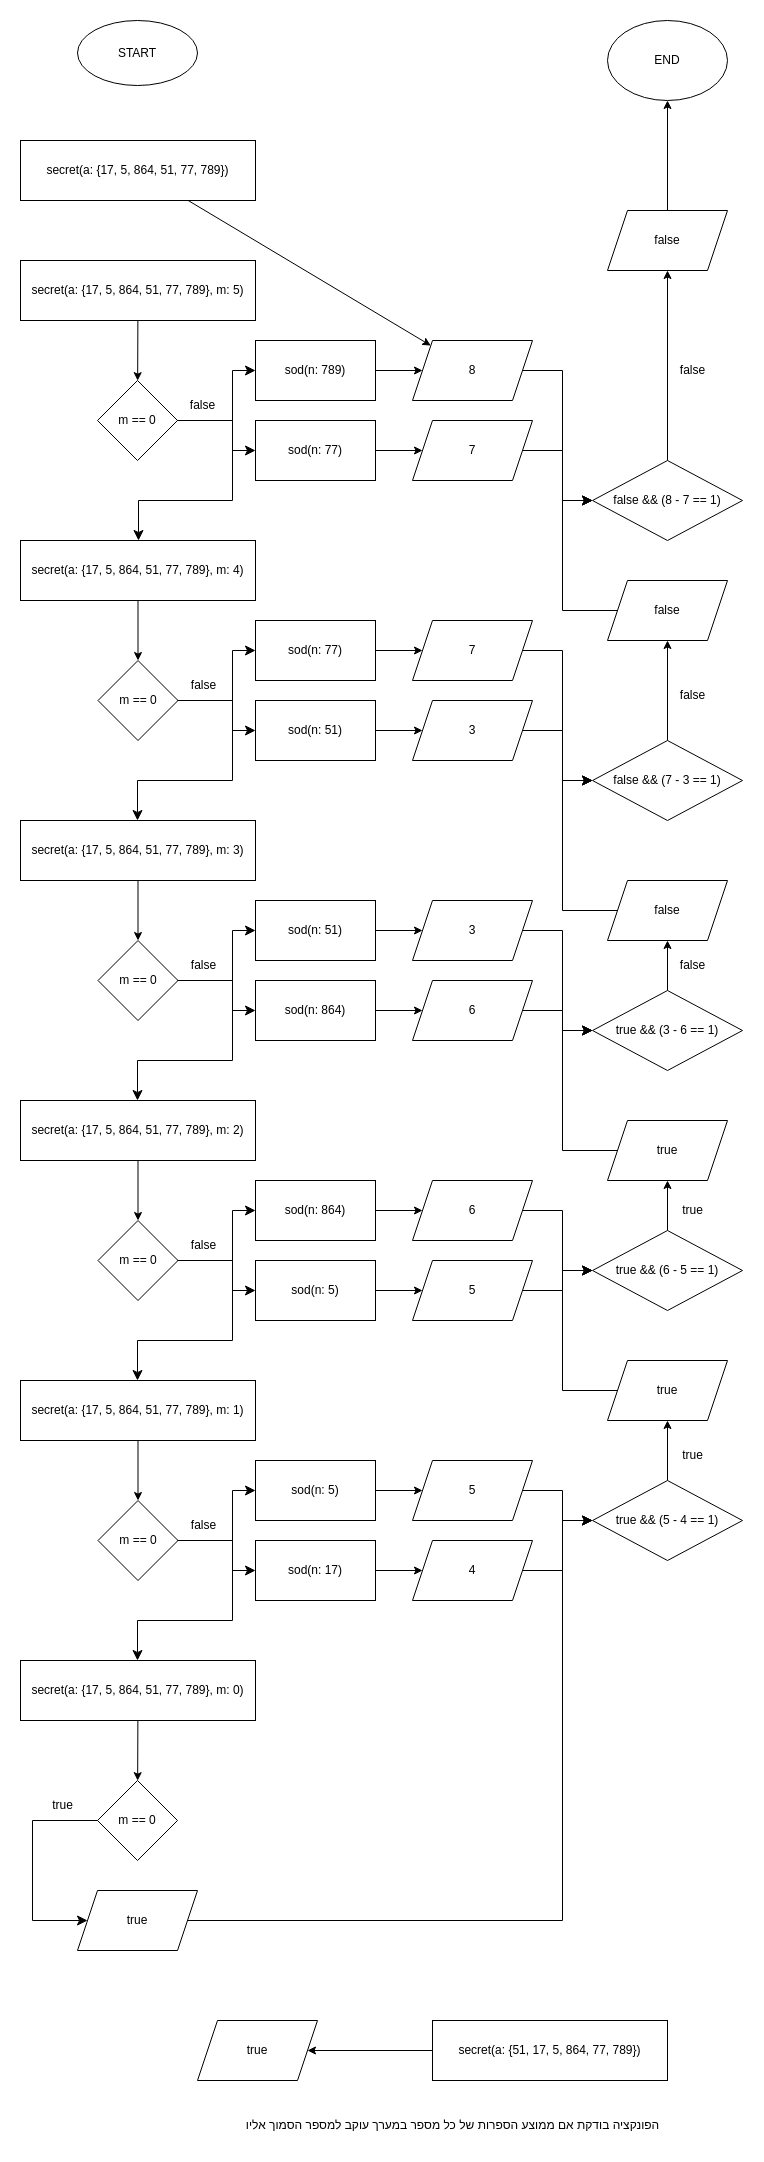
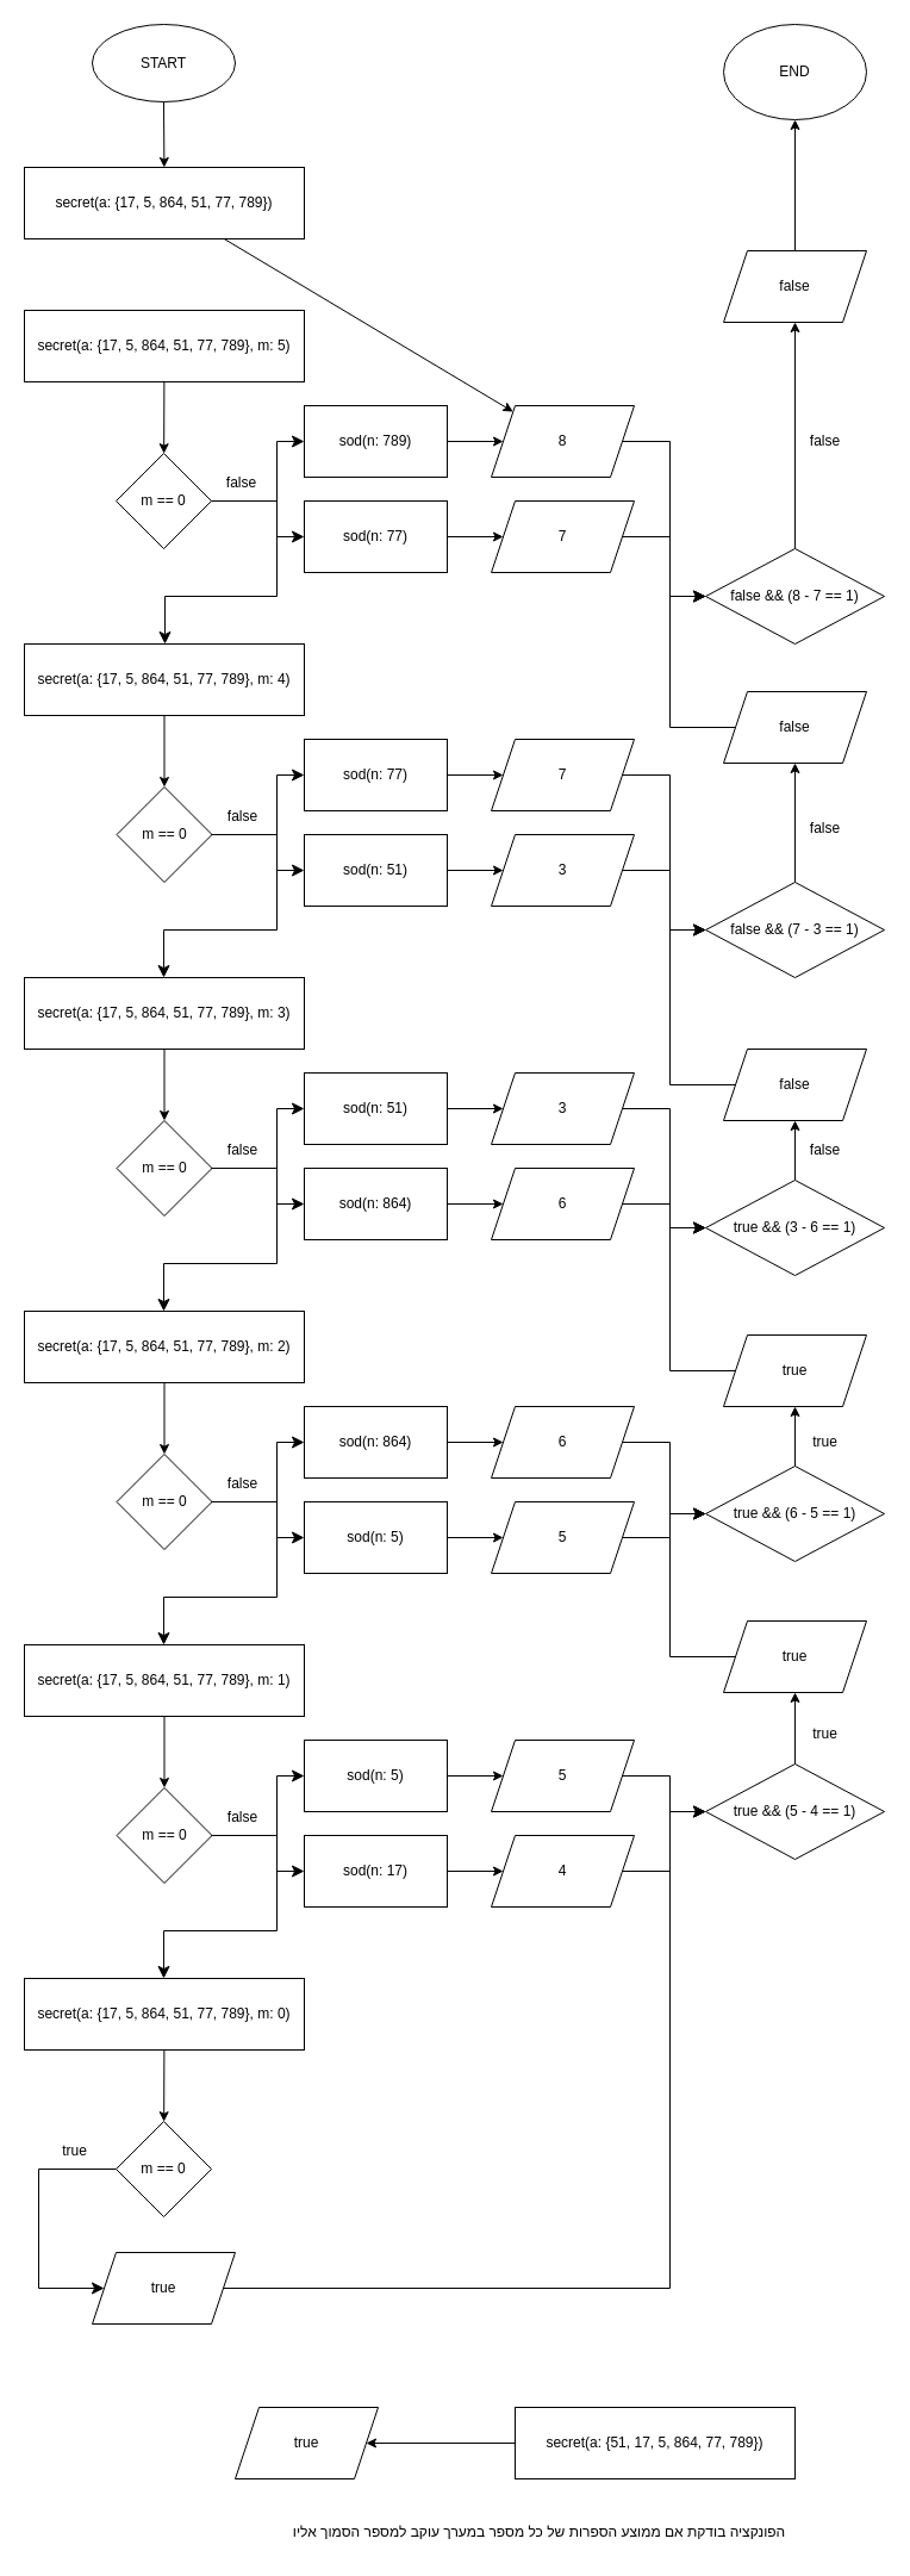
+ <mxCell id="2" style="edgeStyle=none;html=1;" edge="1" parent="1" source="3" target="5"><mxGeometry relative="1" as="geometry" /></mxCell>
